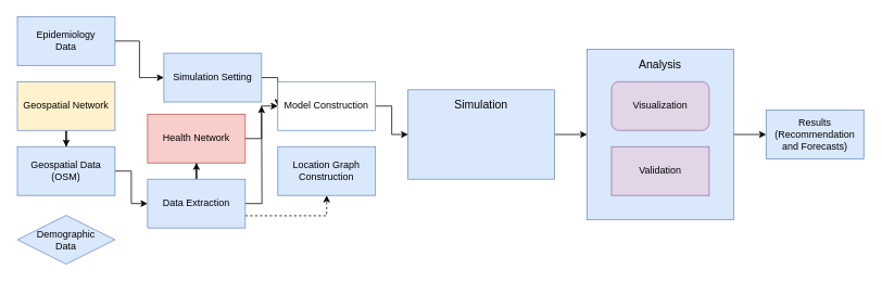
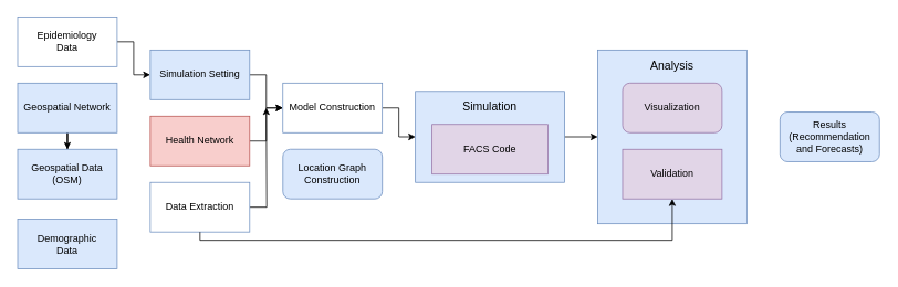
- <mxCell id="3" value="&lt;div&gt;Epidemiology&lt;/div&gt;&lt;div&gt; Data&lt;/div&gt;" style="rounded=0;whiteSpace=wrap;html=1;fillColor=#dae8fc;strokeColor=#6c8ebf;" parent="1" vertex="1"><mxGeometry x="20" y="20" width="120" height="60" as="geometry" /></mxCell>
+ <mxCell id="3" value="&lt;div&gt;Epidemiology&lt;/div&gt;&lt;div&gt; Data&lt;/div&gt;" style="rounded=0;whiteSpace=wrap;html=1;fillColor=#ffffff;strokeColor=#6c8ebf;" parent="1" vertex="1"><mxGeometry x="20" y="20" width="120" height="60" as="geometry" /></mxCell>
- <mxCell id="16" value="Simulation Setting" style="rounded=0;whiteSpace=wrap;html=1;fillColor=#dae8fc;strokeColor=#6c8ebf;" parent="1" vertex="1"><mxGeometry x="200" y="65" width="120" height="60" as="geometry" /></mxCell>
+ <mxCell id="16" value="Simulation Setting" style="rounded=0;whiteSpace=wrap;html=1;fillColor=#dae8fc;strokeColor=#6c8ebf;" parent="1" vertex="1"><mxGeometry x="180" y="60" width="120" height="60" as="geometry" /></mxCell>
- <mxCell id="5" value="&lt;div&gt;Geospatial Network&lt;br&gt;&lt;/div&gt;" style="rounded=0;whiteSpace=wrap;html=1;fillColor=#fff2cc;strokeColor=#6c8ebf;" parent="1" vertex="1"><mxGeometry x="20" y="100" width="120" height="60" as="geometry" /></mxCell>
+ <mxCell id="5" value="&lt;div&gt;Geospatial Network&lt;br&gt;&lt;/div&gt;" style="rounded=0;whiteSpace=wrap;html=1;fillColor=#dae8fc;strokeColor=#6c8ebf;" parent="1" vertex="1"><mxGeometry x="20" y="100" width="120" height="60" as="geometry" /></mxCell>
- <mxCell id="23" style="edgeStyle=orthogonalEdgeStyle;rounded=0;orthogonalLoop=1;jettySize=auto;html=1;" parent="1" source="24" target="27" edge="1"><mxGeometry relative="1" as="geometry" /></mxCell>
- <mxCell id="27" value="&lt;div&gt;Results (Recommendation and Forecasts)&lt;br&gt;&lt;/div&gt;" style="rounded=0;whiteSpace=wrap;html=1;fillColor=#dae8fc;strokeColor=#6c8ebf;" parent="1" vertex="1"><mxGeometry x="940" y="135" width="120" height="60" as="geometry" /></mxCell>
+ <mxCell id="27" value="&lt;div&gt;Results (Recommendation and Forecasts)&lt;br&gt;&lt;/div&gt;" style="whiteSpace=wrap;html=1;fillColor=#dae8fc;strokeColor=#6c8ebf;rounded=1;" parent="1" vertex="1"><mxGeometry x="940" y="135" width="120" height="60" as="geometry" /></mxCell>
+ <mxCell id="22" value="FACS Code" style="rounded=0;whiteSpace=wrap;html=1;fillColor=#e1d5e7;strokeColor=#9673a6;" parent="1" vertex="1"><mxGeometry x="520" y="150" width="140" height="60" as="geometry" /></mxCell>
- <mxCell id="9" style="edgeStyle=orthogonalEdgeStyle;rounded=0;orthogonalLoop=1;jettySize=auto;html=1;exitX=0.5;exitY=0;exitDx=0;exitDy=0;" parent="1" source="12" target="14" edge="1"><mxGeometry relative="1" as="geometry" /></mxCell>
- <mxCell id="6" style="edgeStyle=orthogonalEdgeStyle;rounded=0;orthogonalLoop=1;jettySize=auto;html=1;" parent="1" source="7" target="12" edge="1"><mxGeometry relative="1" as="geometry" /></mxCell>
- <mxCell id="17" value="Location Graph Construction" style="rounded=0;whiteSpace=wrap;html=1;fillColor=#dae8fc;strokeColor=#6c8ebf;" parent="1" vertex="1"><mxGeometry x="340" y="180" width="120" height="60" as="geometry" /></mxCell>
+ <mxCell id="17" value="Location Graph Construction" style="whiteSpace=wrap;html=1;fillColor=#dae8fc;strokeColor=#6c8ebf;rounded=1;" parent="1" vertex="1"><mxGeometry x="340" y="180" width="120" height="60" as="geometry" /></mxCell>
- <mxCell id="12" value="Data Extraction" style="rounded=0;whiteSpace=wrap;html=1;fillColor=#dae8fc;strokeColor=#6c8ebf;" parent="1" vertex="1"><mxGeometry x="180" y="220" width="120" height="60" as="geometry" /></mxCell>
+ <mxCell id="12" value="Data Extraction" style="rounded=0;whiteSpace=wrap;html=1;fillColor=#ffffff;strokeColor=#6c8ebf;" parent="1" vertex="1"><mxGeometry x="180" y="220" width="120" height="60" as="geometry" /></mxCell>
- <mxCell id="11" style="edgeStyle=orthogonalEdgeStyle;rounded=0;orthogonalLoop=1;jettySize=auto;html=1;exitX=1;exitY=0.75;exitDx=0;exitDy=0;entryX=0.5;entryY=1;entryDx=0;entryDy=0;startArrow=none;startFill=0;endArrow=classic;endFill=1;dashed=1;" parent="1" source="12" target="17" edge="1"><mxGeometry relative="1" as="geometry" /></mxCell>
+ <mxCell id="28" style="edgeStyle=orthogonalEdgeStyle;rounded=0;orthogonalLoop=1;jettySize=auto;html=1;entryX=0.5;entryY=1;entryDx=0;entryDy=0;startArrow=none;startFill=0;endArrow=classic;endFill=1;exitX=0.5;exitY=1;exitDx=0;exitDy=0;" parent="1" source="12" target="26" edge="1"><mxGeometry relative="1" as="geometry"><Array as="points"><mxPoint x="240" y="290" /><mxPoint x="810" y="290" /></Array></mxGeometry></mxCell>
- <mxCell id="8" value="&lt;div&gt;Demographic&lt;/div&gt;&lt;div&gt;Data&lt;br&gt;&lt;/div&gt;" style="rhombus;whiteSpace=wrap;html=1;fillColor=#dae8fc;strokeColor=#6c8ebf;" parent="1" vertex="1"><mxGeometry x="20" y="264.5" width="120" height="60" as="geometry" /></mxCell>
+ <mxCell id="8" value="&lt;div&gt;Demographic&lt;/div&gt;&lt;div&gt;Data&lt;br&gt;&lt;/div&gt;" style="rounded=0;whiteSpace=wrap;html=1;fillColor=#dae8fc;strokeColor=#6c8ebf;" parent="1" vertex="1"><mxGeometry x="20" y="264.5" width="120" height="60" as="geometry" /></mxCell>
